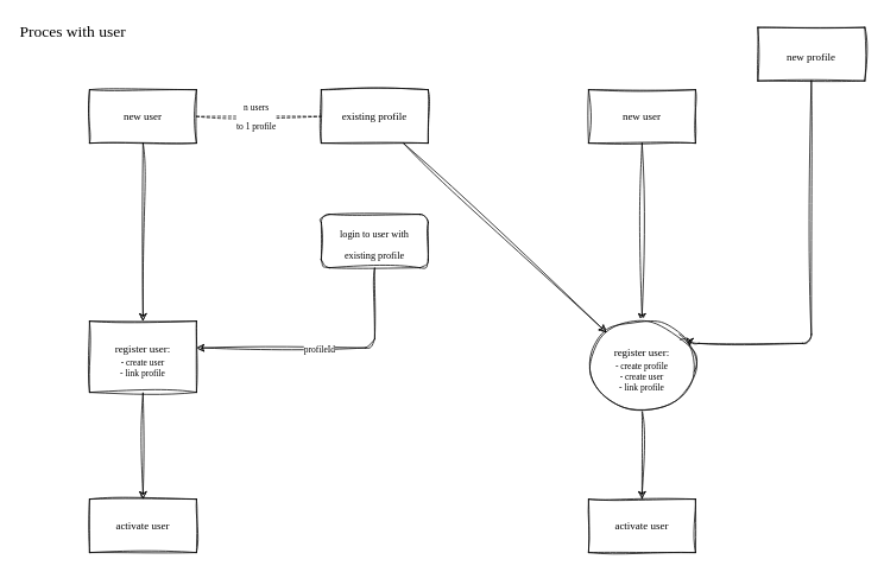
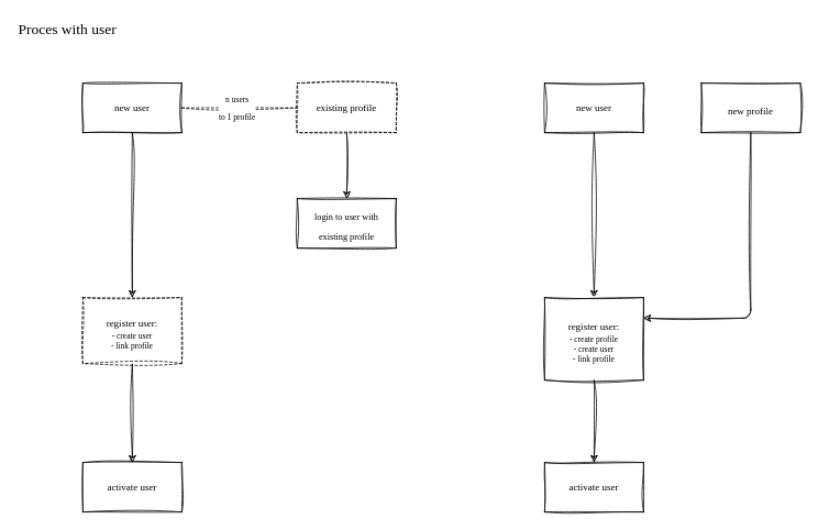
- <mxCell id="17" value="&lt;font face=&quot;Verdana&quot; style=&quot;font-size: 12px;&quot;&gt;new profile&lt;/font&gt;" style="rounded=0;whiteSpace=wrap;html=1;sketch=1;hachureGap=4;jiggle=2;curveFitting=1;fontFamily=Architects Daughter;fontSource=https%3A%2F%2Ffonts.googleapis.com%2Fcss%3Ffamily%3DArchitects%2BDaughter;fontSize=20;spacing=4;" parent="1" vertex="1"><mxGeometry x="850" y="30" width="120" height="60" as="geometry" /></mxCell>
+ <mxCell id="17" value="&lt;font face=&quot;Verdana&quot; style=&quot;font-size: 12px;&quot;&gt;new profile&lt;/font&gt;" style="rounded=0;whiteSpace=wrap;html=1;sketch=1;hachureGap=4;jiggle=2;curveFitting=1;fontFamily=Architects Daughter;fontSource=https%3A%2F%2Ffonts.googleapis.com%2Fcss%3Ffamily%3DArchitects%2BDaughter;fontSize=20;spacing=4;" parent="1" vertex="1"><mxGeometry x="850" y="100" width="120" height="60" as="geometry" /></mxCell>
- <mxCell id="7" value="&lt;font face=&quot;Verdana&quot; style=&quot;font-size: 12px;&quot;&gt;existing profile&lt;/font&gt;" style="rounded=0;whiteSpace=wrap;html=1;sketch=1;hachureGap=4;jiggle=2;curveFitting=1;fontFamily=Architects Daughter;fontSource=https%3A%2F%2Ffonts.googleapis.com%2Fcss%3Ffamily%3DArchitects%2BDaughter;fontSize=12;spacing=4;" parent="1" vertex="1"><mxGeometry x="360" y="100" width="120" height="60" as="geometry" /></mxCell>
+ <mxCell id="7" value="&lt;font face=&quot;Verdana&quot; style=&quot;font-size: 12px;&quot;&gt;existing profile&lt;/font&gt;" style="rounded=0;whiteSpace=wrap;html=1;sketch=1;hachureGap=4;jiggle=2;curveFitting=1;fontFamily=Architects Daughter;fontSource=https%3A%2F%2Ffonts.googleapis.com%2Fcss%3Ffamily%3DArchitects%2BDaughter;fontSize=12;spacing=4;dashed=1;" parent="1" vertex="1"><mxGeometry x="360" y="100" width="120" height="60" as="geometry" /></mxCell>
- <mxCell id="6" value="" style="edgeStyle=none;sketch=1;hachureGap=4;jiggle=2;curveFitting=1;html=1;fontFamily=Architects Daughter;fontSource=https%3A%2F%2Ffonts.googleapis.com%2Fcss%3Ffamily%3DArchitects%2BDaughter;fontSize=16;spacing=4;" parent="1" source="7" target="21" edge="1"><mxGeometry relative="1" as="geometry" /></mxCell>
+ <mxCell id="6" value="" style="edgeStyle=none;sketch=1;hachureGap=4;jiggle=2;curveFitting=1;html=1;fontFamily=Architects Daughter;fontSource=https%3A%2F%2Ffonts.googleapis.com%2Fcss%3Ffamily%3DArchitects%2BDaughter;fontSize=16;spacing=4;" parent="1" source="7" target="10" edge="1"><mxGeometry relative="1" as="geometry" /></mxCell>
- <mxCell id="10" value="&lt;font face=&quot;Verdana&quot; style=&quot;font-size: 11px;&quot;&gt;login to user with existing profile&lt;/font&gt;" style="whiteSpace=wrap;html=1;sketch=1;hachureGap=4;jiggle=2;curveFitting=1;fontFamily=Architects Daughter;fontSource=https%3A%2F%2Ffonts.googleapis.com%2Fcss%3Ffamily%3DArchitects%2BDaughter;fontSize=20;spacing=4;rounded=1;" parent="1" vertex="1"><mxGeometry x="360" y="240" width="120" height="60" as="geometry" /></mxCell>
+ <mxCell id="10" value="&lt;font face=&quot;Verdana&quot; style=&quot;font-size: 11px;&quot;&gt;login to user with existing profile&lt;/font&gt;" style="rounded=0;whiteSpace=wrap;html=1;sketch=1;hachureGap=4;jiggle=2;curveFitting=1;fontFamily=Architects Daughter;fontSource=https%3A%2F%2Ffonts.googleapis.com%2Fcss%3Ffamily%3DArchitects%2BDaughter;fontSize=20;spacing=4;" parent="1" vertex="1"><mxGeometry x="360" y="240" width="120" height="60" as="geometry" /></mxCell>
- <mxCell id="8" value="" style="edgeStyle=orthogonalEdgeStyle;sketch=1;hachureGap=4;jiggle=2;curveFitting=1;html=1;fontFamily=Verdana;fontSize=14;exitX=0.5;exitY=1;exitDx=0;exitDy=0;spacing=4;" parent="1" source="10" target="12" edge="1"><mxGeometry relative="1" as="geometry"><Array as="points"><mxPoint x="420" y="390" /></Array></mxGeometry></mxCell>
- <mxCell id="9" value="profileId" style="edgeLabel;html=1;align=center;verticalAlign=middle;resizable=0;points=[];fontSize=10;fontFamily=Verdana;spacing=4;" parent="8" vertex="1" connectable="0"><mxGeometry x="0.054" y="1" relative="1" as="geometry"><mxPoint as="offset" /></mxGeometry></mxCell>
- <mxCell id="12" value="&lt;font face=&quot;Verdana&quot; style=&quot;&quot;&gt;&lt;font style=&quot;font-size: 12px;&quot;&gt;register user:&lt;/font&gt;&lt;br&gt;&lt;div style=&quot;font-size: 10px;&quot;&gt;&lt;span style=&quot;background-color: initial;&quot;&gt;- create user&lt;/span&gt;&lt;/div&gt;&lt;div style=&quot;font-size: 10px;&quot;&gt;&lt;span style=&quot;background-color: initial;&quot;&gt;- link profile&lt;/span&gt;&lt;/div&gt;&lt;/font&gt;" style="rounded=0;whiteSpace=wrap;html=1;sketch=1;hachureGap=4;jiggle=2;curveFitting=1;fontFamily=Architects Daughter;fontSource=https%3A%2F%2Ffonts.googleapis.com%2Fcss%3Ffamily%3DArchitects%2BDaughter;fontSize=20;align=center;spacing=4;" parent="1" vertex="1"><mxGeometry x="100" y="360" width="120" height="80" as="geometry" /></mxCell>
+ <mxCell id="12" value="&lt;font face=&quot;Verdana&quot; style=&quot;&quot;&gt;&lt;font style=&quot;font-size: 12px;&quot;&gt;register user:&lt;/font&gt;&lt;br&gt;&lt;div style=&quot;font-size: 10px;&quot;&gt;&lt;span style=&quot;background-color: initial;&quot;&gt;- create user&lt;/span&gt;&lt;/div&gt;&lt;div style=&quot;font-size: 10px;&quot;&gt;&lt;span style=&quot;background-color: initial;&quot;&gt;- link profile&lt;/span&gt;&lt;/div&gt;&lt;/font&gt;" style="rounded=0;whiteSpace=wrap;html=1;sketch=1;hachureGap=4;jiggle=2;curveFitting=1;fontFamily=Architects Daughter;fontSource=https%3A%2F%2Ffonts.googleapis.com%2Fcss%3Ffamily%3DArchitects%2BDaughter;fontSize=20;align=center;spacing=4;dashed=1;" parent="1" vertex="1"><mxGeometry x="100" y="360" width="120" height="80" as="geometry" /></mxCell>
- <mxCell id="21" value="&lt;font face=&quot;Verdana&quot; style=&quot;&quot;&gt;&lt;font style=&quot;font-size: 12px;&quot;&gt;register user:&lt;/font&gt;&lt;br&gt;&lt;div style=&quot;font-size: 10px;&quot;&gt;&lt;span style=&quot;background-color: initial;&quot;&gt;- create profile&lt;/span&gt;&lt;/div&gt;&lt;div style=&quot;font-size: 10px;&quot;&gt;&lt;span style=&quot;background-color: initial;&quot;&gt;- create user&lt;/span&gt;&lt;/div&gt;&lt;div style=&quot;font-size: 10px;&quot;&gt;&lt;span style=&quot;background-color: initial;&quot;&gt;- link profile&lt;/span&gt;&lt;/div&gt;&lt;/font&gt;" style="ellipse;whiteSpace=wrap;html=1;sketch=1;hachureGap=4;jiggle=2;curveFitting=1;fontFamily=Architects Daughter;fontSource=https%3A%2F%2Ffonts.googleapis.com%2Fcss%3Ffamily%3DArchitects%2BDaughter;fontSize=20;align=center;spacing=4;" parent="1" vertex="1"><mxGeometry x="660" y="360" width="120" height="100" as="geometry" /></mxCell>
+ <mxCell id="21" value="&lt;font face=&quot;Verdana&quot; style=&quot;&quot;&gt;&lt;font style=&quot;font-size: 12px;&quot;&gt;register user:&lt;/font&gt;&lt;br&gt;&lt;div style=&quot;font-size: 10px;&quot;&gt;&lt;span style=&quot;background-color: initial;&quot;&gt;- create profile&lt;/span&gt;&lt;/div&gt;&lt;div style=&quot;font-size: 10px;&quot;&gt;&lt;span style=&quot;background-color: initial;&quot;&gt;- create user&lt;/span&gt;&lt;/div&gt;&lt;div style=&quot;font-size: 10px;&quot;&gt;&lt;span style=&quot;background-color: initial;&quot;&gt;- link profile&lt;/span&gt;&lt;/div&gt;&lt;/font&gt;" style="rounded=0;whiteSpace=wrap;html=1;sketch=1;hachureGap=4;jiggle=2;curveFitting=1;fontFamily=Architects Daughter;fontSource=https%3A%2F%2Ffonts.googleapis.com%2Fcss%3Ffamily%3DArchitects%2BDaughter;fontSize=20;align=center;spacing=4;" parent="1" vertex="1"><mxGeometry x="660" y="360" width="120" height="100" as="geometry" /></mxCell>
